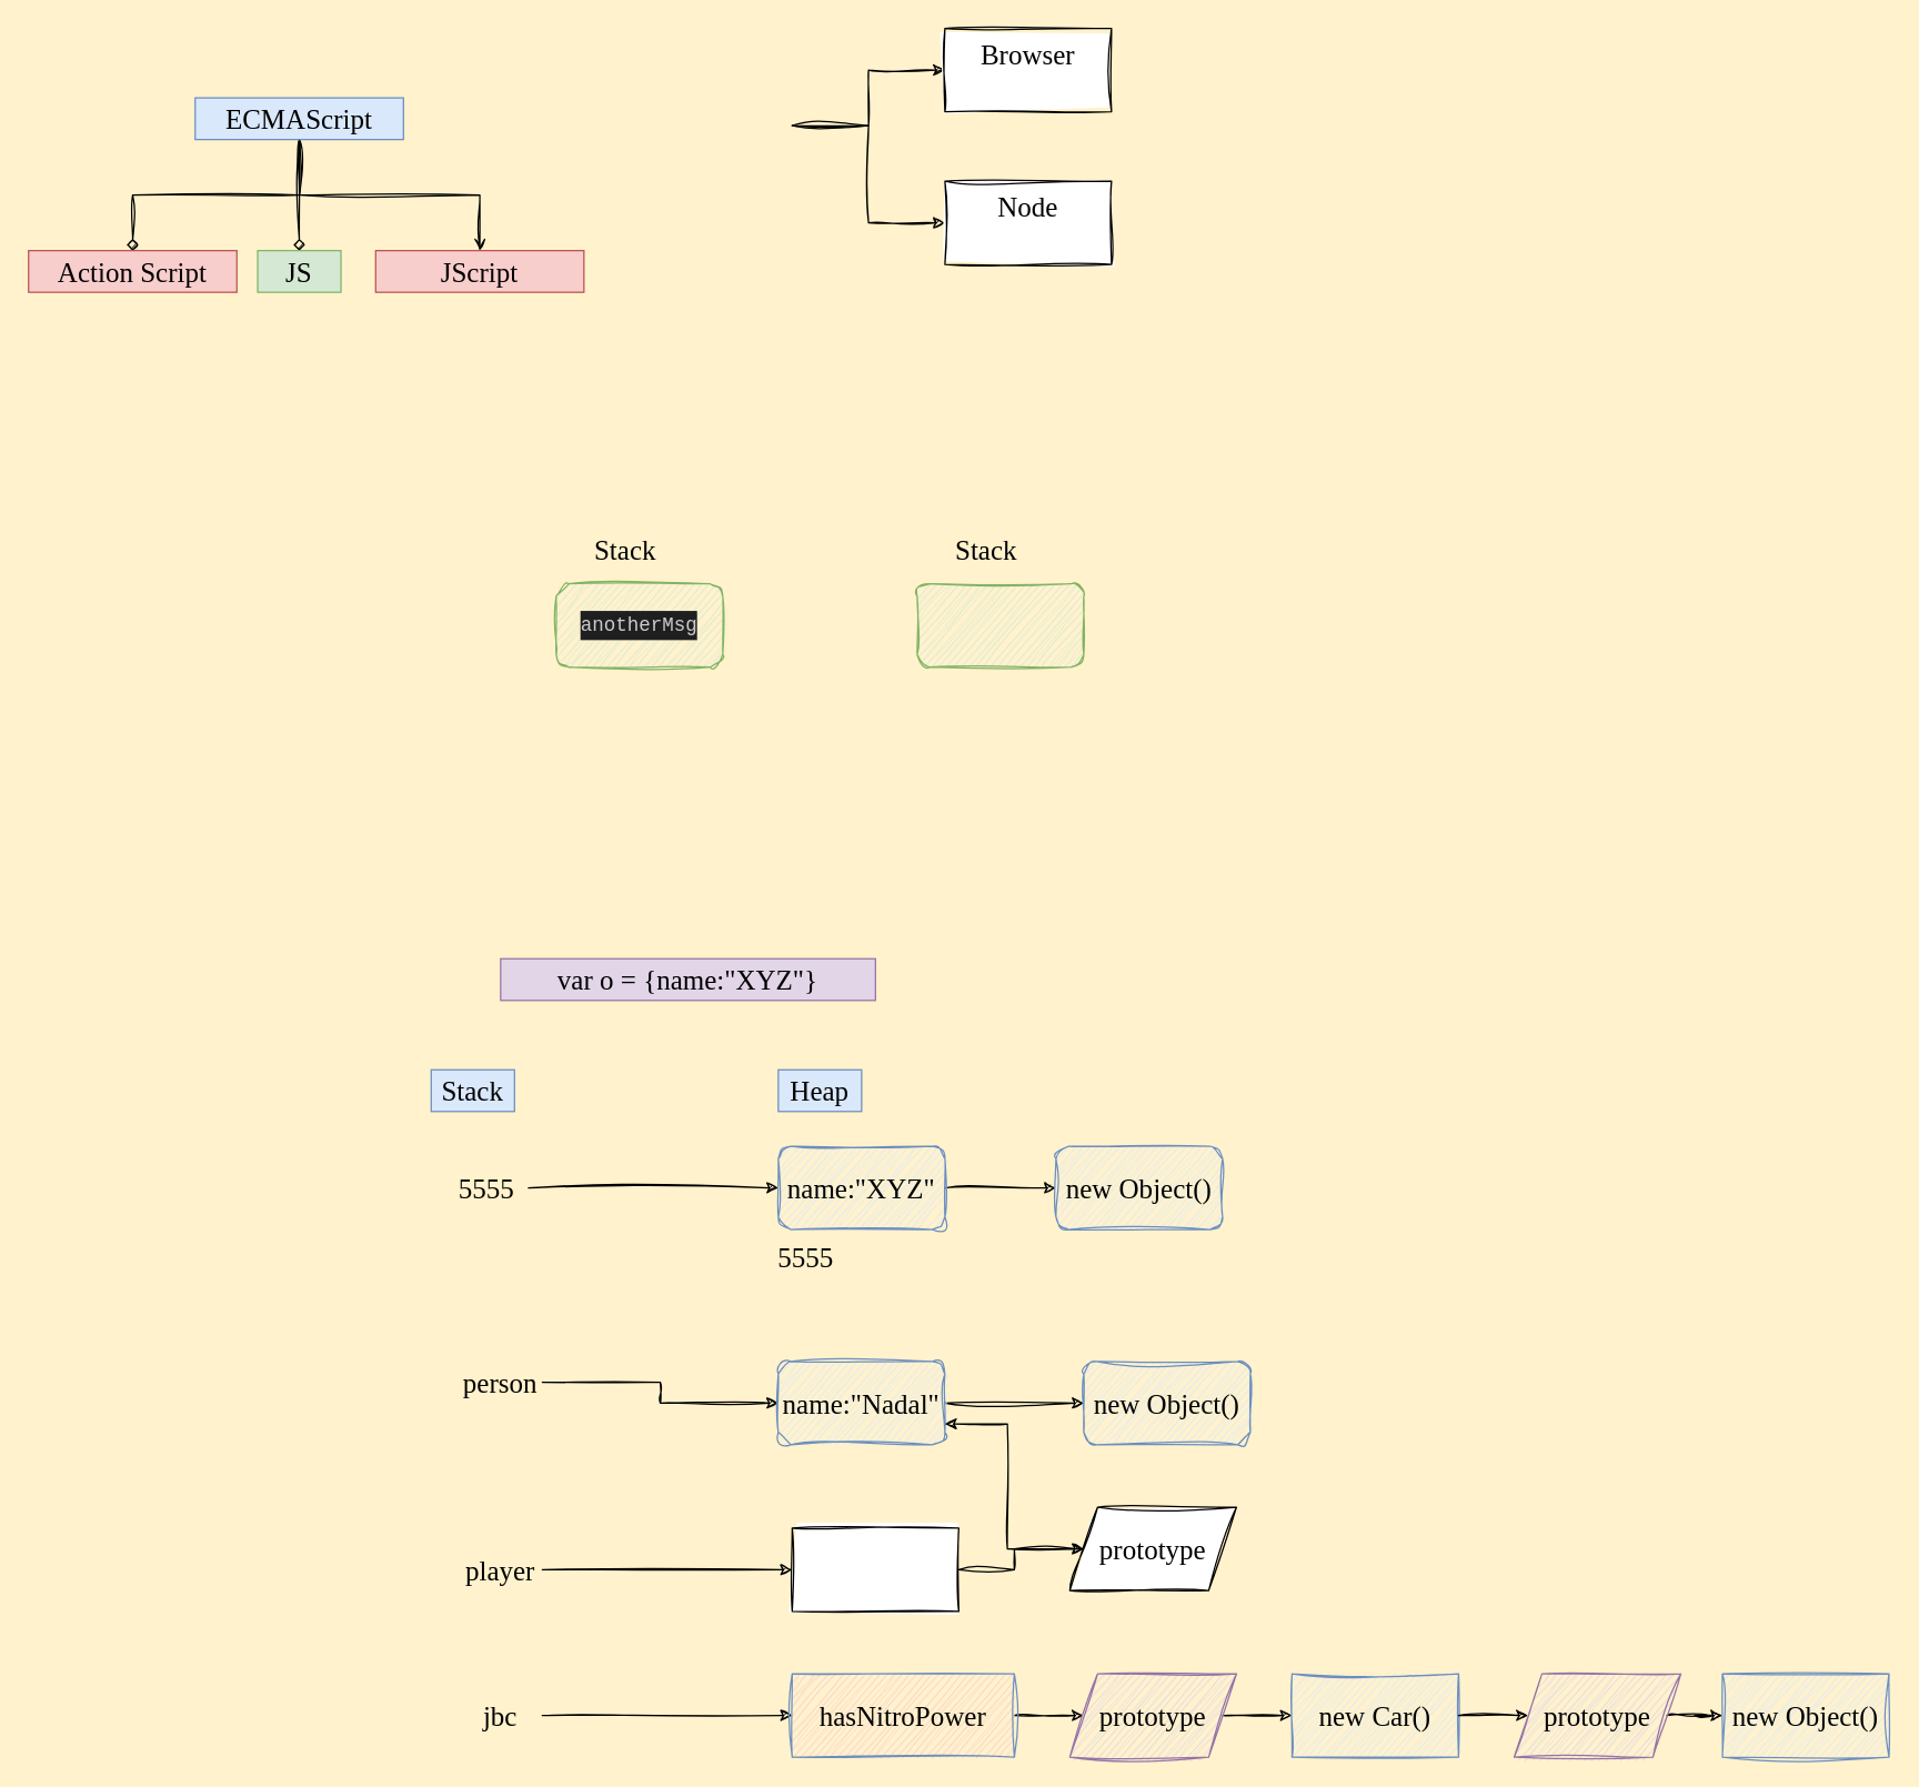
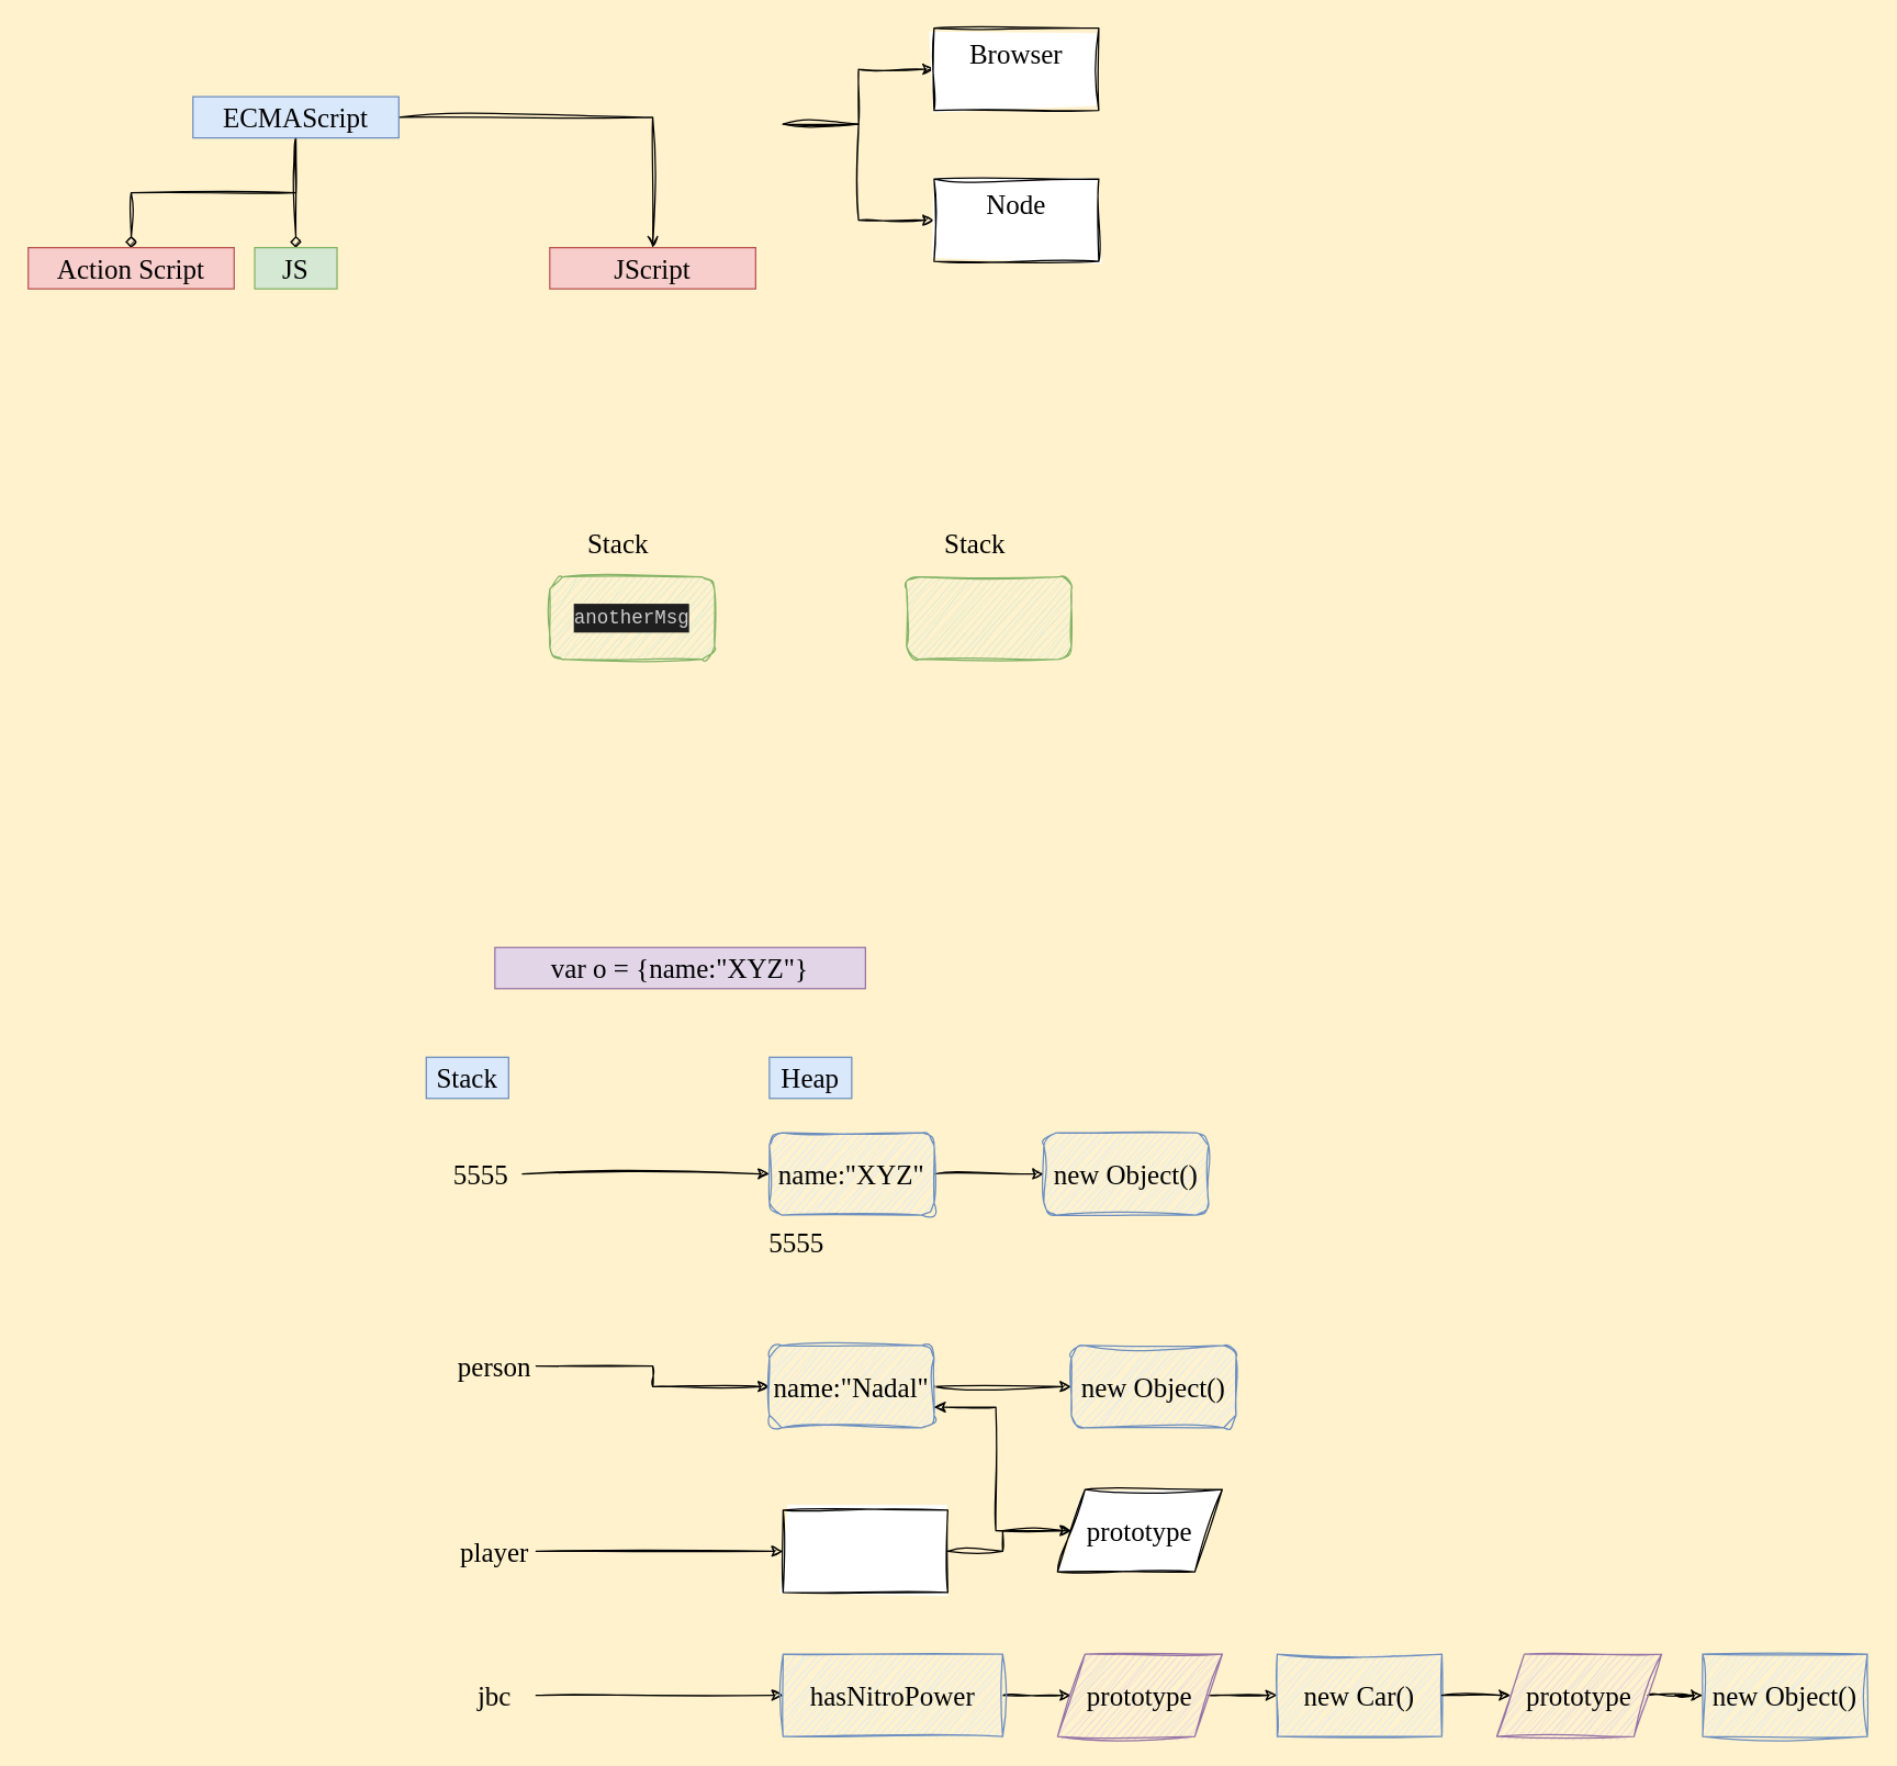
- <mxCell id="13" value="JScript" style="text;html=1;strokeColor=#b85450;fillColor=#f8cecc;align=center;verticalAlign=middle;whiteSpace=wrap;rounded=0;fontSize=20;fontFamily=Architects Daughter;" vertex="1" parent="1"><mxGeometry x="270" y="180" width="150" height="30" as="geometry" /></mxCell>
+ <mxCell id="13" value="JScript" style="text;html=1;strokeColor=#b85450;fillColor=#f8cecc;align=center;verticalAlign=middle;whiteSpace=wrap;rounded=0;fontSize=20;fontFamily=Architects Daughter;" vertex="1" parent="1"><mxGeometry x="400" y="180" width="150" height="30" as="geometry" /></mxCell>
- <mxCell id="41" value="hasNitroPower" style="whiteSpace=wrap;html=1;sketch=1;hachureGap=4;jiggle=2;curveFitting=1;fontFamily=Architects Daughter;fontSource=https%3A%2F%2Ffonts.googleapis.com%2Fcss%3Ffamily%3DArchitects%2BDaughter;fontSize=20;fillColor=#f8cecc;strokeColor=#6c8ebf;" vertex="1" parent="1"><mxGeometry x="570" y="1205" width="160" height="60" as="geometry" /></mxCell>
+ <mxCell id="41" value="hasNitroPower" style="whiteSpace=wrap;html=1;sketch=1;hachureGap=4;jiggle=2;curveFitting=1;fontFamily=Architects Daughter;fontSource=https%3A%2F%2Ffonts.googleapis.com%2Fcss%3Ffamily%3DArchitects%2BDaughter;fontSize=20;fillColor=#dae8fc;strokeColor=#6c8ebf;" vertex="1" parent="1"><mxGeometry x="570" y="1205" width="160" height="60" as="geometry" /></mxCell>
